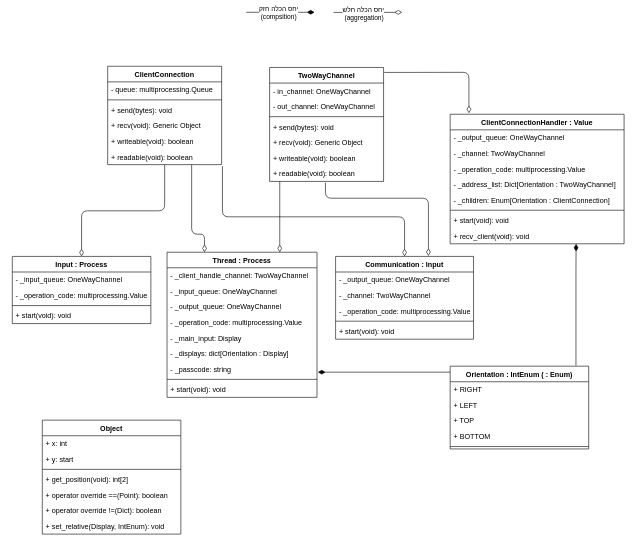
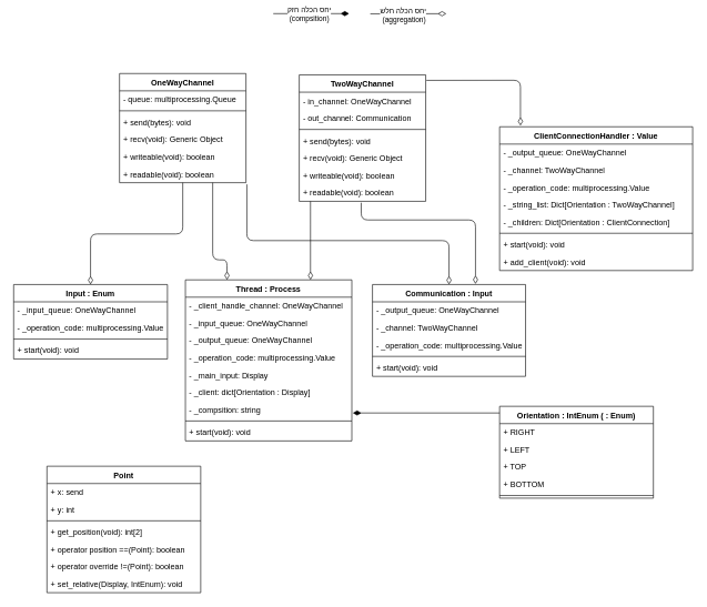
- <mxCell id="2" value="ClientConnection" style="swimlane;fontStyle=1;align=center;verticalAlign=top;childLayout=stackLayout;horizontal=1;startSize=26;horizontalStack=0;resizeParent=1;resizeParentMax=0;resizeLast=0;collapsible=1;marginBottom=0;" parent="1" vertex="1"><mxGeometry x="179" y="110" width="190" height="164" as="geometry" /></mxCell>
+ <mxCell id="2" value="OneWayChannel" style="swimlane;fontStyle=1;align=center;verticalAlign=top;childLayout=stackLayout;horizontal=1;startSize=26;horizontalStack=0;resizeParent=1;resizeParentMax=0;resizeLast=0;collapsible=1;marginBottom=0;" parent="1" vertex="1"><mxGeometry x="179" y="110" width="190" height="164" as="geometry" /></mxCell>
- <mxCell id="11" value="- out_channel: OneWayChannel" style="text;strokeColor=none;fillColor=none;align=left;verticalAlign=top;spacingLeft=4;spacingRight=4;overflow=hidden;rotatable=0;points=[[0,0.5],[1,0.5]];portConstraint=eastwest;" parent="9" vertex="1"><mxGeometry y="52" width="190" height="26" as="geometry" /></mxCell>
+ <mxCell id="11" value="- out_channel: Communication" style="text;strokeColor=none;fillColor=none;align=left;verticalAlign=top;spacingLeft=4;spacingRight=4;overflow=hidden;rotatable=0;points=[[0,0.5],[1,0.5]];portConstraint=eastwest;" parent="9" vertex="1"><mxGeometry y="52" width="190" height="26" as="geometry" /></mxCell>
- <mxCell id="57" value="- _address_list: Dict[Orientation : TwoWayChannel]" style="text;strokeColor=none;fillColor=none;align=left;verticalAlign=top;spacingLeft=4;spacingRight=4;overflow=hidden;rotatable=0;points=[[0,0.5],[1,0.5]];portConstraint=eastwest;" parent="53" vertex="1"><mxGeometry y="104" width="290" height="26" as="geometry" /></mxCell>
+ <mxCell id="57" value="- _string_list: Dict[Orientation : TwoWayChannel]" style="text;strokeColor=none;fillColor=none;align=left;verticalAlign=top;spacingLeft=4;spacingRight=4;overflow=hidden;rotatable=0;points=[[0,0.5],[1,0.5]];portConstraint=eastwest;" parent="53" vertex="1"><mxGeometry y="104" width="290" height="26" as="geometry" /></mxCell>
- <mxCell id="58" value="- _children: Enum[Orientation : ClientConnection]" style="text;strokeColor=none;fillColor=none;align=left;verticalAlign=top;spacingLeft=4;spacingRight=4;overflow=hidden;rotatable=0;points=[[0,0.5],[1,0.5]];portConstraint=eastwest;" parent="53" vertex="1"><mxGeometry y="130" width="290" height="26" as="geometry" /></mxCell>
+ <mxCell id="58" value="- _children: Dict[Orientation : ClientConnection]" style="text;strokeColor=none;fillColor=none;align=left;verticalAlign=top;spacingLeft=4;spacingRight=4;overflow=hidden;rotatable=0;points=[[0,0.5],[1,0.5]];portConstraint=eastwest;" parent="53" vertex="1"><mxGeometry y="130" width="290" height="26" as="geometry" /></mxCell>
- <mxCell id="61" value="+ recv_client(void): void" style="text;strokeColor=none;fillColor=none;align=left;verticalAlign=top;spacingLeft=4;spacingRight=4;overflow=hidden;rotatable=0;points=[[0,0.5],[1,0.5]];portConstraint=eastwest;" parent="53" vertex="1"><mxGeometry y="190" width="290" height="26" as="geometry" /></mxCell>
+ <mxCell id="61" value="+ add_client(void): void" style="text;strokeColor=none;fillColor=none;align=left;verticalAlign=top;spacingLeft=4;spacingRight=4;overflow=hidden;rotatable=0;points=[[0,0.5],[1,0.5]];portConstraint=eastwest;" parent="53" vertex="1"><mxGeometry y="190" width="290" height="26" as="geometry" /></mxCell>
- <mxCell id="71" value="" style="html=1;endArrow=diamondThin;endFill=1;edgeStyle=elbowEdgeStyle;elbow=vertical;endSize=10;rounded=0;exitX=0.908;exitY=-0.007;exitDx=0;exitDy=0;exitPerimeter=0;" parent="1" source="62" target="53" edge="1"><mxGeometry width="160" relative="1" as="geometry"><mxPoint x="910" y="90" as="sourcePoint" /><mxPoint x="1024" y="90" as="targetPoint" /><Array as="points"><mxPoint x="960" y="450" /></Array></mxGeometry></mxCell>
- <mxCell id="23" value="Input : Process" style="swimlane;fontStyle=1;align=center;verticalAlign=top;childLayout=stackLayout;horizontal=1;startSize=26;horizontalStack=0;resizeParent=1;resizeParentMax=0;resizeLast=0;collapsible=1;marginBottom=0;" parent="1" vertex="1"><mxGeometry x="20" y="427" width="231" height="112" as="geometry" /></mxCell>
+ <mxCell id="23" value="Input : Enum" style="swimlane;fontStyle=1;align=center;verticalAlign=top;childLayout=stackLayout;horizontal=1;startSize=26;horizontalStack=0;resizeParent=1;resizeParentMax=0;resizeLast=0;collapsible=1;marginBottom=0;" parent="1" vertex="1"><mxGeometry x="20" y="427" width="231" height="112" as="geometry" /></mxCell>
- <mxCell id="29" value="- _client_handle_channel: TwoWayChannel" style="text;strokeColor=none;fillColor=none;align=left;verticalAlign=top;spacingLeft=4;spacingRight=4;overflow=hidden;rotatable=0;points=[[0,0.5],[1,0.5]];portConstraint=eastwest;" parent="28" vertex="1"><mxGeometry y="26" width="250" height="26" as="geometry" /></mxCell>
+ <mxCell id="29" value="- _client_handle_channel: OneWayChannel" style="text;strokeColor=none;fillColor=none;align=left;verticalAlign=top;spacingLeft=4;spacingRight=4;overflow=hidden;rotatable=0;points=[[0,0.5],[1,0.5]];portConstraint=eastwest;" parent="28" vertex="1"><mxGeometry y="26" width="250" height="26" as="geometry" /></mxCell>
- <mxCell id="34" value="- _displays: dict[Orientation : Display]" style="text;strokeColor=none;fillColor=none;align=left;verticalAlign=top;spacingLeft=4;spacingRight=4;overflow=hidden;rotatable=0;points=[[0,0.5],[1,0.5]];portConstraint=eastwest;" parent="28" vertex="1"><mxGeometry y="156" width="250" height="26" as="geometry" /></mxCell>
+ <mxCell id="34" value="- _client: dict[Orientation : Display]" style="text;strokeColor=none;fillColor=none;align=left;verticalAlign=top;spacingLeft=4;spacingRight=4;overflow=hidden;rotatable=0;points=[[0,0.5],[1,0.5]];portConstraint=eastwest;" parent="28" vertex="1"><mxGeometry y="156" width="250" height="26" as="geometry" /></mxCell>
- <mxCell id="35" value="- _passcode: string" style="text;strokeColor=none;fillColor=none;align=left;verticalAlign=top;spacingLeft=4;spacingRight=4;overflow=hidden;rotatable=0;points=[[0,0.5],[1,0.5]];portConstraint=eastwest;" parent="28" vertex="1"><mxGeometry y="182" width="250" height="26" as="geometry" /></mxCell>
+ <mxCell id="35" value="- _compsition: string" style="text;strokeColor=none;fillColor=none;align=left;verticalAlign=top;spacingLeft=4;spacingRight=4;overflow=hidden;rotatable=0;points=[[0,0.5],[1,0.5]];portConstraint=eastwest;" parent="28" vertex="1"><mxGeometry y="182" width="250" height="26" as="geometry" /></mxCell>
- <mxCell id="45" value="Object" style="swimlane;fontStyle=1;align=center;verticalAlign=top;childLayout=stackLayout;horizontal=1;startSize=26;horizontalStack=0;resizeParent=1;resizeParentMax=0;resizeLast=0;collapsible=1;marginBottom=0;" parent="1" vertex="1"><mxGeometry x="70" y="700" width="231" height="190" as="geometry" /></mxCell>
+ <mxCell id="45" value="Point" style="swimlane;fontStyle=1;align=center;verticalAlign=top;childLayout=stackLayout;horizontal=1;startSize=26;horizontalStack=0;resizeParent=1;resizeParentMax=0;resizeLast=0;collapsible=1;marginBottom=0;" parent="1" vertex="1"><mxGeometry x="70" y="700" width="231" height="190" as="geometry" /></mxCell>
- <mxCell id="46" value="+ x: int" style="text;strokeColor=none;fillColor=none;align=left;verticalAlign=top;spacingLeft=4;spacingRight=4;overflow=hidden;rotatable=0;points=[[0,0.5],[1,0.5]];portConstraint=eastwest;" parent="45" vertex="1"><mxGeometry y="26" width="231" height="26" as="geometry" /></mxCell>
+ <mxCell id="46" value="+ x: send" style="text;strokeColor=none;fillColor=none;align=left;verticalAlign=top;spacingLeft=4;spacingRight=4;overflow=hidden;rotatable=0;points=[[0,0.5],[1,0.5]];portConstraint=eastwest;" parent="45" vertex="1"><mxGeometry y="26" width="231" height="26" as="geometry" /></mxCell>
- <mxCell id="47" value="+ y: start" style="text;strokeColor=none;fillColor=none;align=left;verticalAlign=top;spacingLeft=4;spacingRight=4;overflow=hidden;rotatable=0;points=[[0,0.5],[1,0.5]];portConstraint=eastwest;" parent="45" vertex="1"><mxGeometry y="52" width="231" height="26" as="geometry" /></mxCell>
+ <mxCell id="47" value="+ y: int" style="text;strokeColor=none;fillColor=none;align=left;verticalAlign=top;spacingLeft=4;spacingRight=4;overflow=hidden;rotatable=0;points=[[0,0.5],[1,0.5]];portConstraint=eastwest;" parent="45" vertex="1"><mxGeometry y="52" width="231" height="26" as="geometry" /></mxCell>
- <mxCell id="50" value="+ operator override ==(Point): boolean" style="text;strokeColor=none;fillColor=none;align=left;verticalAlign=top;spacingLeft=4;spacingRight=4;overflow=hidden;rotatable=0;points=[[0,0.5],[1,0.5]];portConstraint=eastwest;" parent="45" vertex="1"><mxGeometry y="112" width="231" height="26" as="geometry" /></mxCell>
+ <mxCell id="50" value="+ operator position ==(Point): boolean" style="text;strokeColor=none;fillColor=none;align=left;verticalAlign=top;spacingLeft=4;spacingRight=4;overflow=hidden;rotatable=0;points=[[0,0.5],[1,0.5]];portConstraint=eastwest;" parent="45" vertex="1"><mxGeometry y="112" width="231" height="26" as="geometry" /></mxCell>
- <mxCell id="51" value="+ operator override !=(Dict): boolean" style="text;strokeColor=none;fillColor=none;align=left;verticalAlign=top;spacingLeft=4;spacingRight=4;overflow=hidden;rotatable=0;points=[[0,0.5],[1,0.5]];portConstraint=eastwest;" parent="45" vertex="1"><mxGeometry y="138" width="231" height="26" as="geometry" /></mxCell>
+ <mxCell id="51" value="+ operator override !=(Point): boolean" style="text;strokeColor=none;fillColor=none;align=left;verticalAlign=top;spacingLeft=4;spacingRight=4;overflow=hidden;rotatable=0;points=[[0,0.5],[1,0.5]];portConstraint=eastwest;" parent="45" vertex="1"><mxGeometry y="138" width="231" height="26" as="geometry" /></mxCell>
